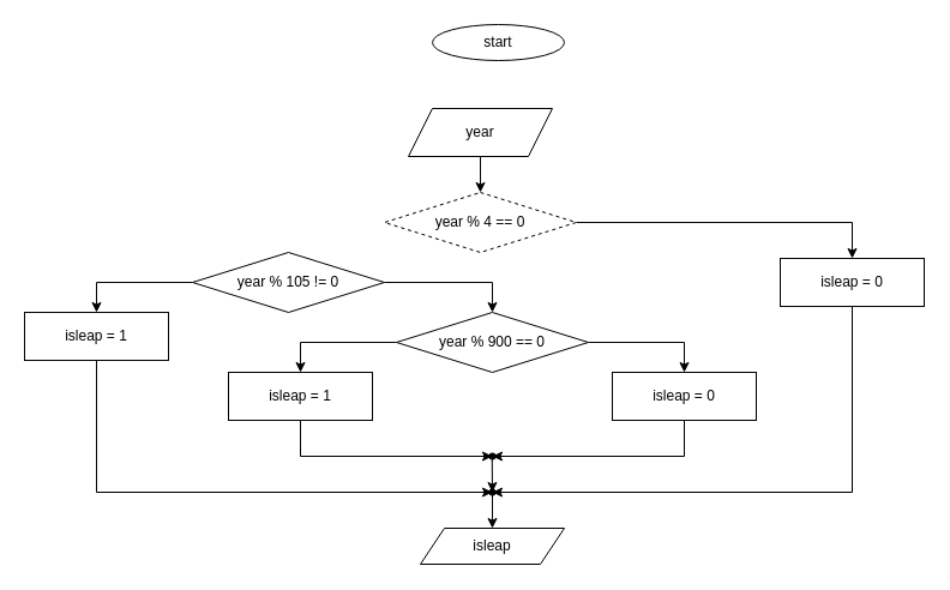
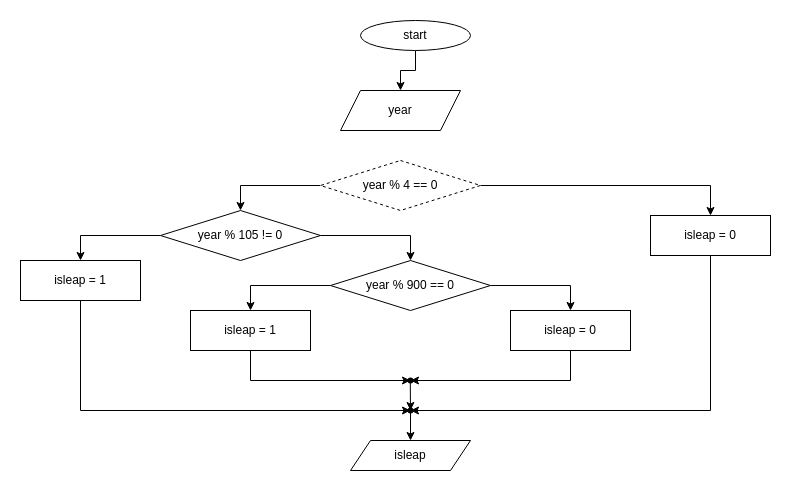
+ <mxCell id="2" value="" style="edgeStyle=orthogonalEdgeStyle;rounded=0;orthogonalLoop=1;jettySize=auto;html=1;" edge="1" parent="1" source="3" target="6"><mxGeometry relative="1" as="geometry" /></mxCell>
- <mxCell id="5" value="" style="edgeStyle=orthogonalEdgeStyle;rounded=0;orthogonalLoop=1;jettySize=auto;html=1;" edge="1" parent="1" source="6" target="9"><mxGeometry relative="1" as="geometry" /></mxCell>
+ <mxCell id="8" value="" style="edgeStyle=orthogonalEdgeStyle;rounded=0;orthogonalLoop=1;jettySize=auto;html=1;" edge="1" parent="1" source="9" target="11"><mxGeometry relative="1" as="geometry"><Array as="points"><mxPoint x="240" y="185" /></Array></mxGeometry></mxCell>
